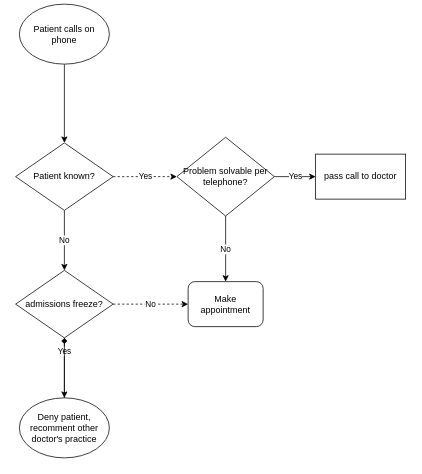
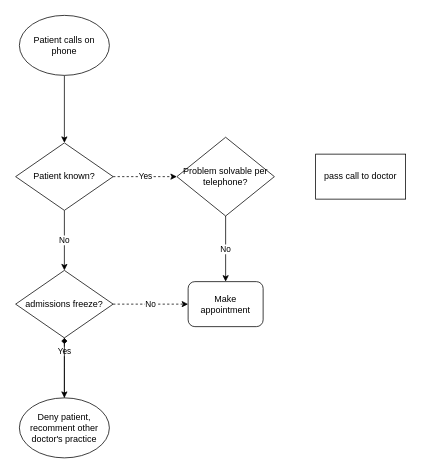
- <mxCell id="14" value="&lt;span&gt;Patient calls on phone&lt;/span&gt;" style="ellipse;whiteSpace=wrap;html=1;" vertex="1" parent="1"><mxGeometry x="25" y="5" width="120" height="80" as="geometry" /></mxCell>
+ <mxCell id="14" value="&lt;span&gt;Patient calls on phone&lt;/span&gt;" style="ellipse;whiteSpace=wrap;html=1;" vertex="1" parent="1"><mxGeometry x="25" y="20" width="120" height="80" as="geometry" /></mxCell>
- <mxCell id="10" value="Yes" style="edgeStyle=orthogonalEdgeStyle;rounded=0;orthogonalLoop=1;jettySize=auto;html=1;" parent="1" source="11" target="12" edge="1"><mxGeometry relative="1" as="geometry" /></mxCell>
